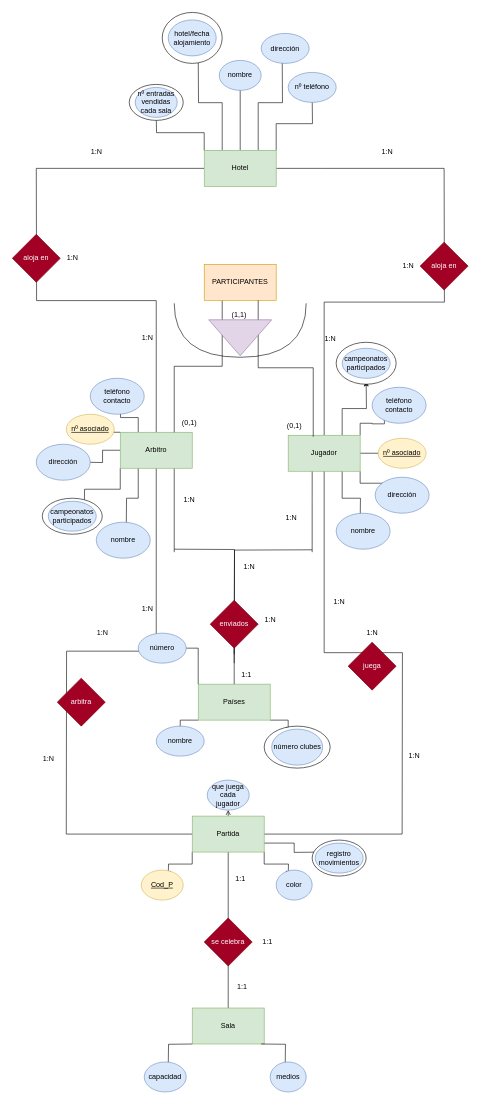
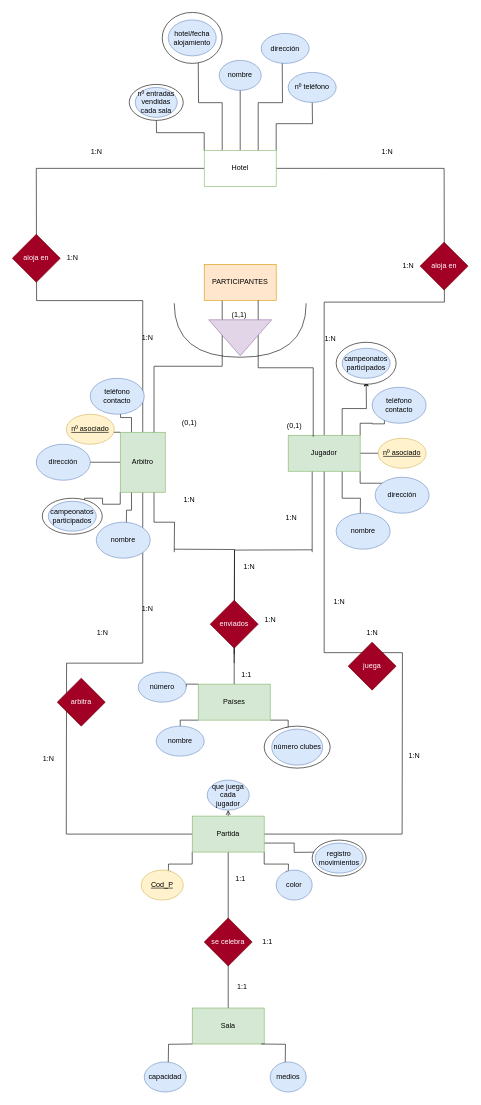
- <mxCell id="64" value="Hotel" style="rounded=0;whiteSpace=wrap;html=1;fillColor=#d5e8d4;strokeColor=#82b366;" vertex="1" parent="1"><mxGeometry x="340" y="250" width="120" height="60" as="geometry" /></mxCell>
+ <mxCell id="64" value="Hotel" style="rounded=0;whiteSpace=wrap;html=1;fillColor=#ffffff;strokeColor=#82b366;" vertex="1" parent="1"><mxGeometry x="340" y="250" width="120" height="60" as="geometry" /></mxCell>
- <mxCell id="11" value="Arbitro" style="rounded=0;whiteSpace=wrap;html=1;fillColor=#d5e8d4;strokeColor=#82b366;" vertex="1" parent="1"><mxGeometry x="200" y="720" width="120" height="60" as="geometry" /></mxCell>
+ <mxCell id="11" value="Arbitro" style="rounded=0;whiteSpace=wrap;html=1;fillColor=#d5e8d4;strokeColor=#82b366;" vertex="1" parent="1"><mxGeometry x="200" y="720" width="75" height="100" as="geometry" /></mxCell>
- <mxCell id="41" value="número" style="ellipse;whiteSpace=wrap;html=1;fillColor=#dae8fc;strokeColor=#6c8ebf;" vertex="1" parent="1"><mxGeometry x="230" y="1055" width="80" height="50" as="geometry" /></mxCell>
+ <mxCell id="41" value="número" style="ellipse;whiteSpace=wrap;html=1;fillColor=#dae8fc;strokeColor=#6c8ebf;" vertex="1" parent="1"><mxGeometry x="230" y="1120" width="80" height="50" as="geometry" /></mxCell>
